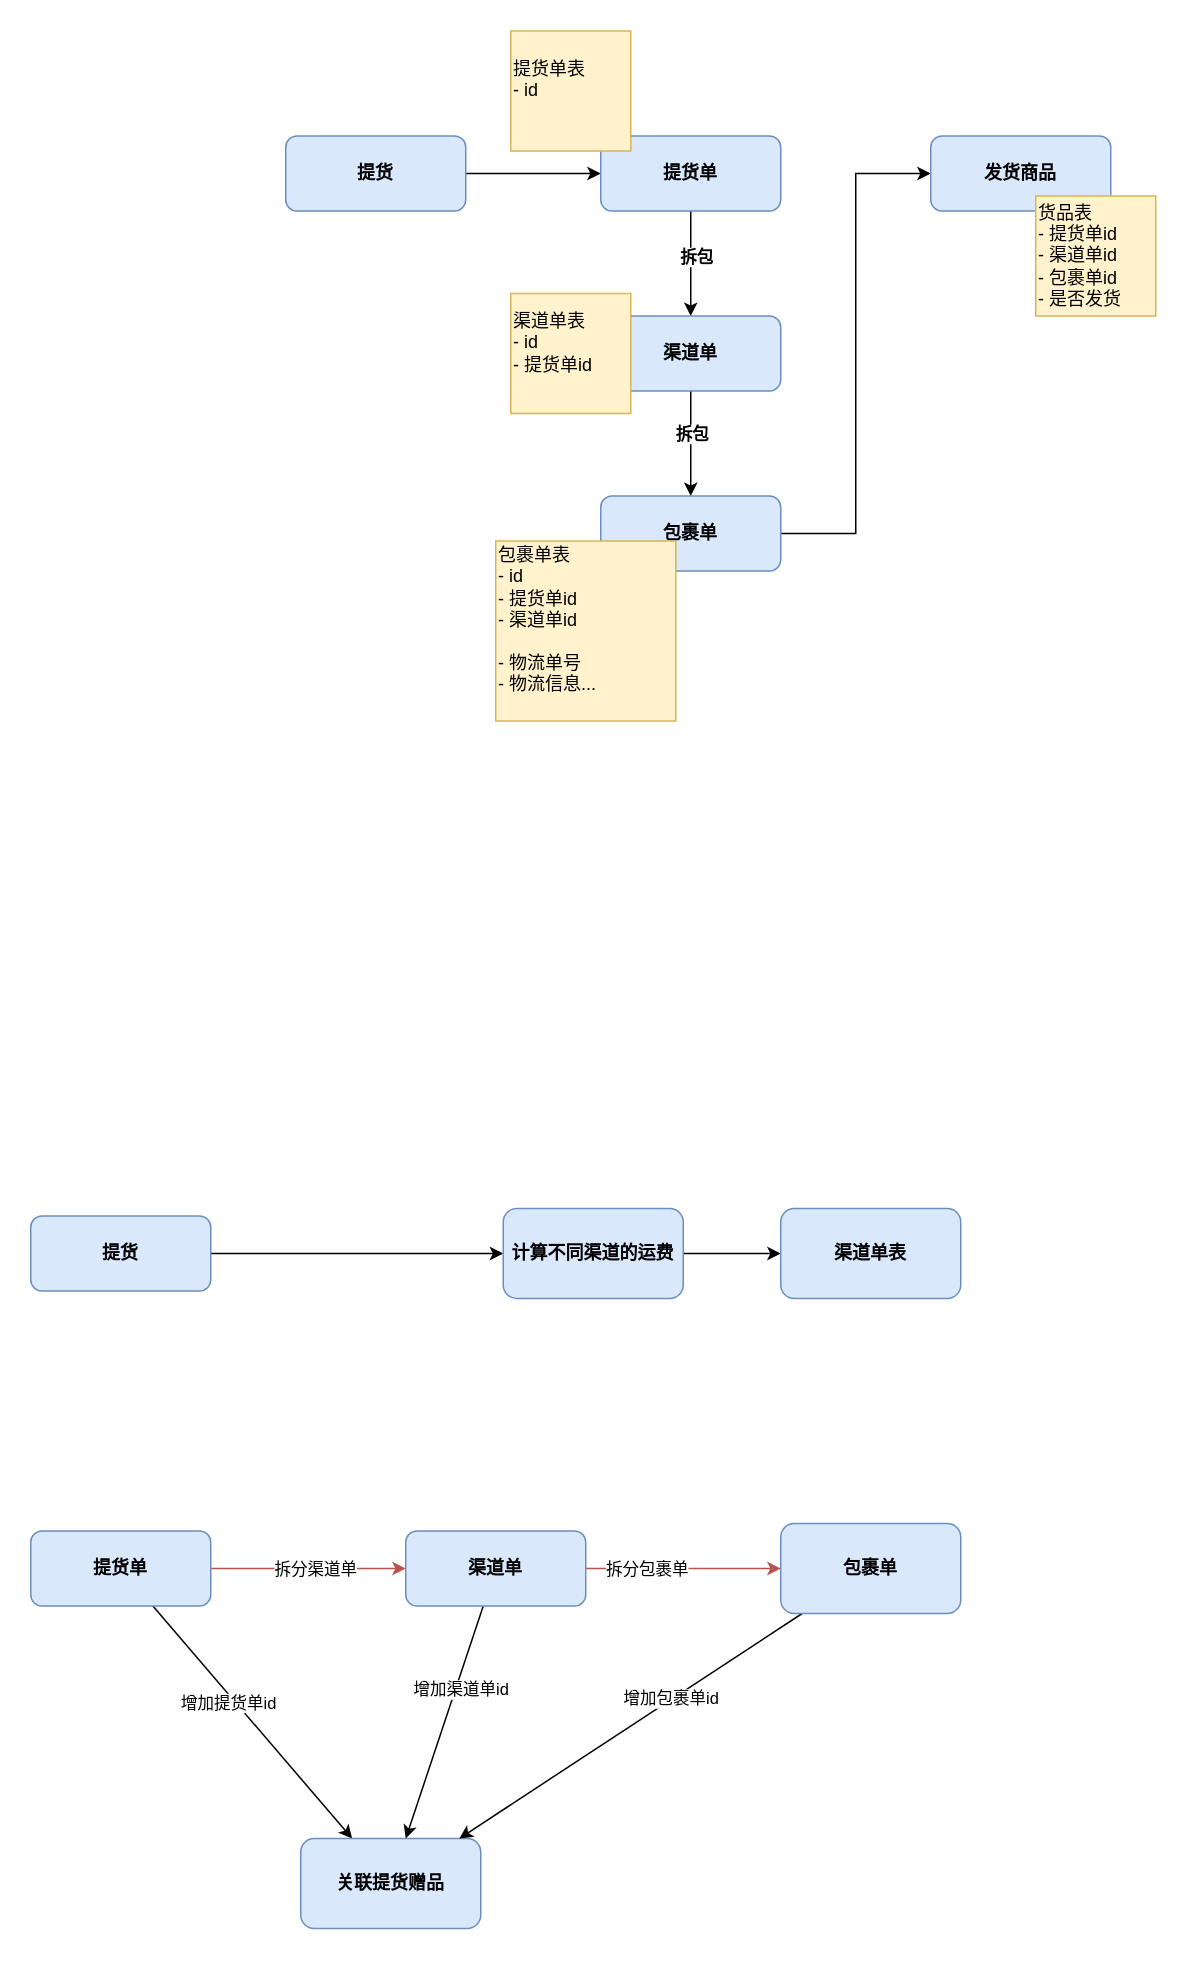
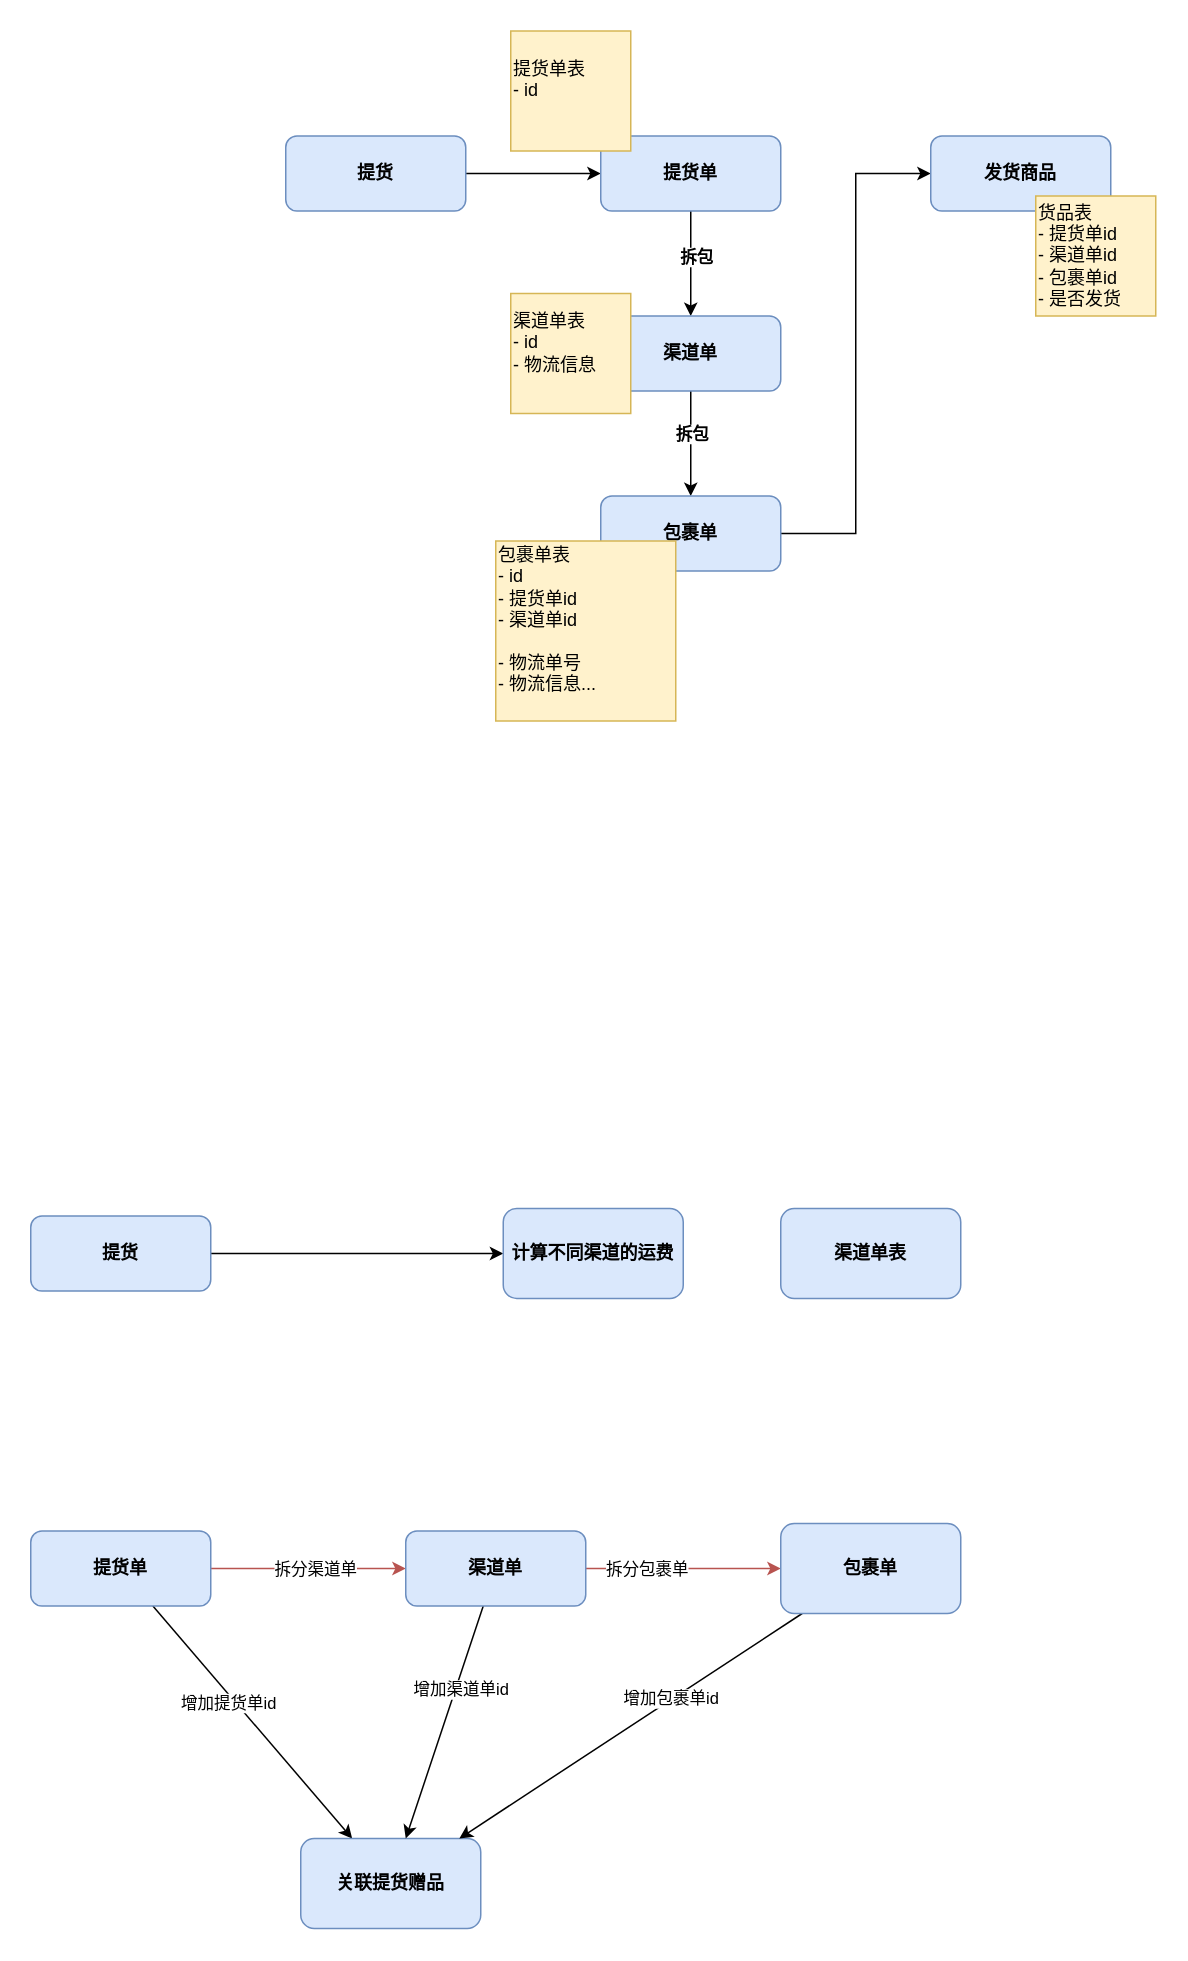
- <mxCell id="14" value="&lt;div&gt;渠道单表&lt;/div&gt;&lt;div&gt;- id&lt;/div&gt;&lt;div&gt;- 提货单id&lt;/div&gt;&lt;div&gt;&lt;br&gt;&lt;/div&gt;" style="whiteSpace=wrap;html=1;aspect=fixed;align=left;fillColor=#fff2cc;strokeColor=#d6b656;" vertex="1" parent="1"><mxGeometry x="340" y="195" width="80" height="80" as="geometry" /></mxCell>
+ <mxCell id="14" value="&lt;div&gt;渠道单表&lt;/div&gt;&lt;div&gt;- id&lt;/div&gt;&lt;div&gt;- 物流信息&lt;/div&gt;&lt;div&gt;&lt;br&gt;&lt;/div&gt;" style="whiteSpace=wrap;html=1;aspect=fixed;align=left;fillColor=#fff2cc;strokeColor=#d6b656;" vertex="1" parent="1"><mxGeometry x="340" y="195" width="80" height="80" as="geometry" /></mxCell>
- <mxCell id="24" value="" style="edgeStyle=orthogonalEdgeStyle;rounded=0;orthogonalLoop=1;jettySize=auto;html=1;" edge="1" parent="1" source="25" target="26"><mxGeometry relative="1" as="geometry" /></mxCell>
